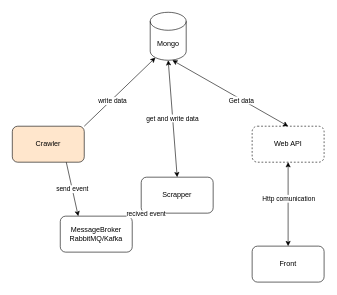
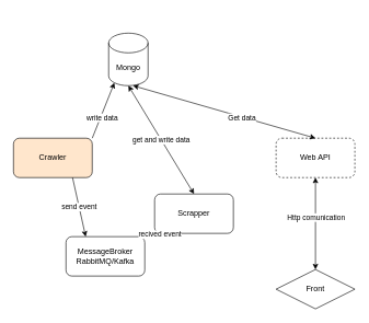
- <mxCell id="6" value="Mongo" style="shape=cylinder3;whiteSpace=wrap;html=1;boundedLbl=1;backgroundOutline=1;size=15;" parent="1" vertex="1"><mxGeometry x="250" y="20" width="60" height="80" as="geometry" /></mxCell>
+ <mxCell id="6" value="Mongo" style="shape=cylinder3;whiteSpace=wrap;html=1;boundedLbl=1;backgroundOutline=1;size=15;" parent="1" vertex="1"><mxGeometry x="165" y="50" width="60" height="80" as="geometry" /></mxCell>
- <mxCell id="2" value="Front" style="rounded=1;whiteSpace=wrap;html=1;" parent="1" vertex="1"><mxGeometry x="420" y="410" width="120" height="60" as="geometry" /></mxCell>
+ <mxCell id="2" value="Front" style="rhombus;whiteSpace=wrap;html=1;" parent="1" vertex="1"><mxGeometry x="420" y="410" width="120" height="60" as="geometry" /></mxCell>
